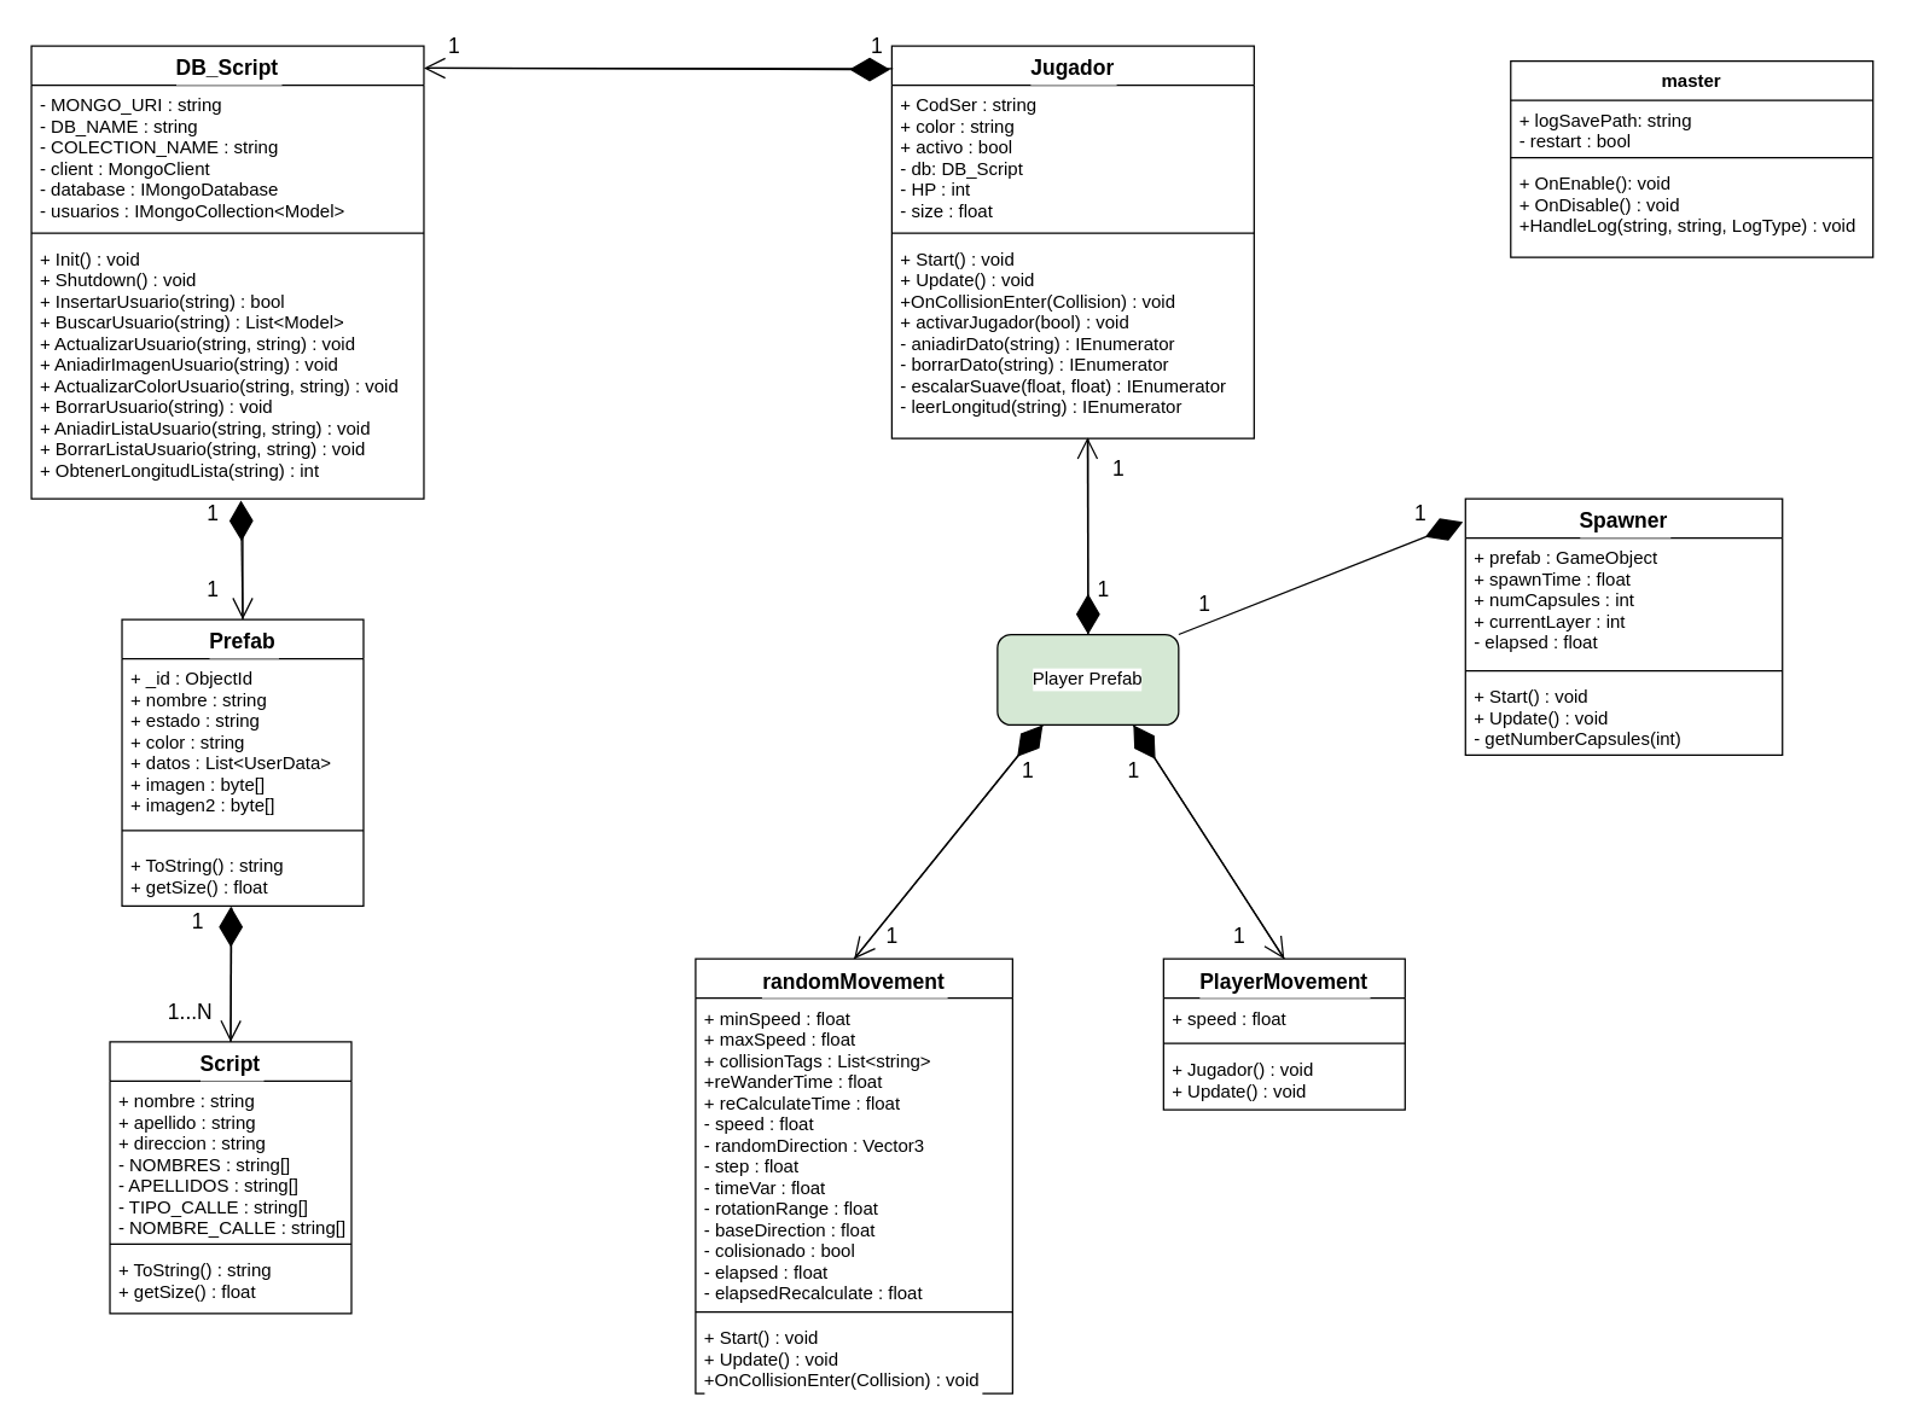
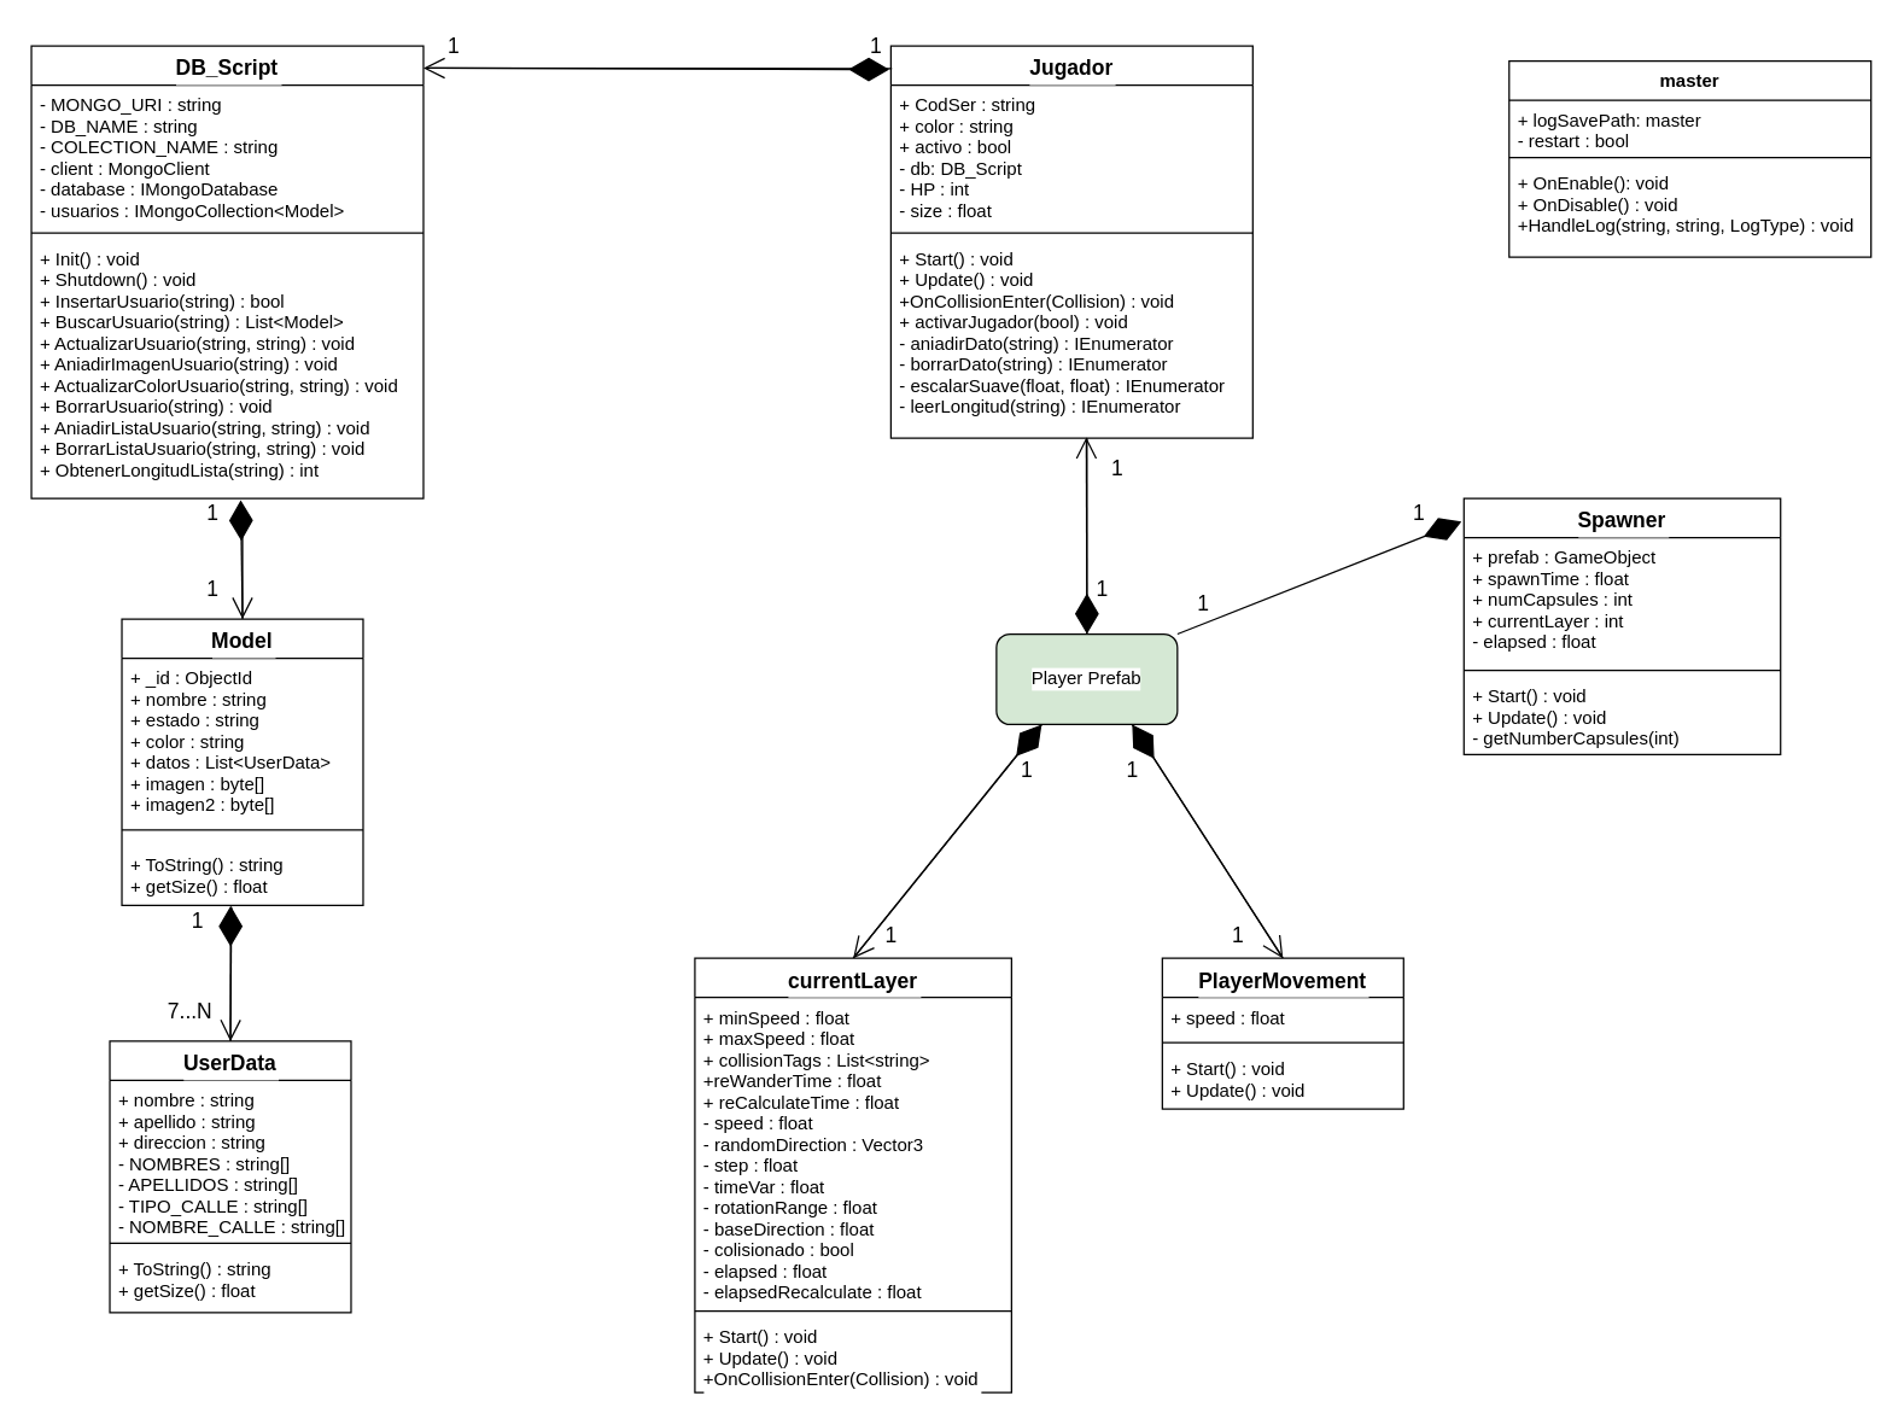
- <mxCell id="16" value="+ logSavePath: string&#10;- restart : bool" style="text;strokeColor=none;fillColor=none;align=left;verticalAlign=top;spacingLeft=4;spacingRight=4;overflow=hidden;rotatable=0;points=[[0,0.5],[1,0.5]];portConstraint=eastwest;" vertex="1" parent="15"><mxGeometry y="26" width="240" height="34" as="geometry" /></mxCell>
+ <mxCell id="16" value="+ logSavePath: master&#10;- restart : bool" style="text;strokeColor=none;fillColor=none;align=left;verticalAlign=top;spacingLeft=4;spacingRight=4;overflow=hidden;rotatable=0;points=[[0,0.5],[1,0.5]];portConstraint=eastwest;" vertex="1" parent="15"><mxGeometry y="26" width="240" height="34" as="geometry" /></mxCell>
- <mxCell id="34" value="Prefab" style="swimlane;fontStyle=1;align=center;verticalAlign=top;childLayout=stackLayout;horizontal=1;startSize=26;horizontalStack=0;resizeParent=1;resizeParentMax=0;resizeLast=0;collapsible=1;marginBottom=0;shadow=0;fontSize=14;labelBackgroundColor=#ffffff;" parent="1" vertex="1"><mxGeometry x="80" y="410" width="160" height="190" as="geometry" /></mxCell>
+ <mxCell id="34" value="Model" style="swimlane;fontStyle=1;align=center;verticalAlign=top;childLayout=stackLayout;horizontal=1;startSize=26;horizontalStack=0;resizeParent=1;resizeParentMax=0;resizeLast=0;collapsible=1;marginBottom=0;shadow=0;fontSize=14;labelBackgroundColor=#ffffff;" parent="1" vertex="1"><mxGeometry x="80" y="410" width="160" height="190" as="geometry" /></mxCell>
- <mxCell id="54" value="randomMovement" style="swimlane;fontStyle=1;align=center;verticalAlign=top;childLayout=stackLayout;horizontal=1;startSize=26;horizontalStack=0;resizeParent=1;resizeParentMax=0;resizeLast=0;collapsible=1;marginBottom=0;shadow=0;fontSize=14;labelBackgroundColor=#ffffff;" parent="1" vertex="1"><mxGeometry x="460" y="635" width="210" height="288" as="geometry" /></mxCell>
+ <mxCell id="54" value="currentLayer" style="swimlane;fontStyle=1;align=center;verticalAlign=top;childLayout=stackLayout;horizontal=1;startSize=26;horizontalStack=0;resizeParent=1;resizeParentMax=0;resizeLast=0;collapsible=1;marginBottom=0;shadow=0;fontSize=14;labelBackgroundColor=#ffffff;" parent="1" vertex="1"><mxGeometry x="460" y="635" width="210" height="288" as="geometry" /></mxCell>
- <mxCell id="32" value="1...N" style="text;html=1;align=center;verticalAlign=middle;resizable=0;points=[];autosize=1;fontSize=14;" parent="1" vertex="1"><mxGeometry x="100" y="660" width="50" height="20" as="geometry" /></mxCell>
+ <mxCell id="32" value="7...N" style="text;html=1;align=center;verticalAlign=middle;resizable=0;points=[];autosize=1;fontSize=14;" parent="1" vertex="1"><mxGeometry x="100" y="660" width="50" height="20" as="geometry" /></mxCell>
- <mxCell id="39" value="Script" style="swimlane;fontStyle=1;align=center;verticalAlign=top;childLayout=stackLayout;horizontal=1;startSize=26;horizontalStack=0;resizeParent=1;resizeParentMax=0;resizeLast=0;collapsible=1;marginBottom=0;shadow=0;fontSize=14;labelBackgroundColor=#ffffff;" parent="1" vertex="1"><mxGeometry x="72" y="690" width="160" height="180" as="geometry" /></mxCell>
+ <mxCell id="39" value="UserData" style="swimlane;fontStyle=1;align=center;verticalAlign=top;childLayout=stackLayout;horizontal=1;startSize=26;horizontalStack=0;resizeParent=1;resizeParentMax=0;resizeLast=0;collapsible=1;marginBottom=0;shadow=0;fontSize=14;labelBackgroundColor=#ffffff;" parent="1" vertex="1"><mxGeometry x="72" y="690" width="160" height="180" as="geometry" /></mxCell>
- <mxCell id="61" value="+ Jugador() : void&#10;+ Update() : void" style="text;strokeColor=none;fillColor=none;align=left;verticalAlign=top;spacingLeft=4;spacingRight=4;overflow=hidden;rotatable=0;points=[[0,0.5],[1,0.5]];portConstraint=eastwest;" parent="58" vertex="1"><mxGeometry y="60" width="160" height="40" as="geometry" /></mxCell>
+ <mxCell id="61" value="+ Start() : void&#10;+ Update() : void" style="text;strokeColor=none;fillColor=none;align=left;verticalAlign=top;spacingLeft=4;spacingRight=4;overflow=hidden;rotatable=0;points=[[0,0.5],[1,0.5]];portConstraint=eastwest;" parent="58" vertex="1"><mxGeometry y="60" width="160" height="40" as="geometry" /></mxCell>
